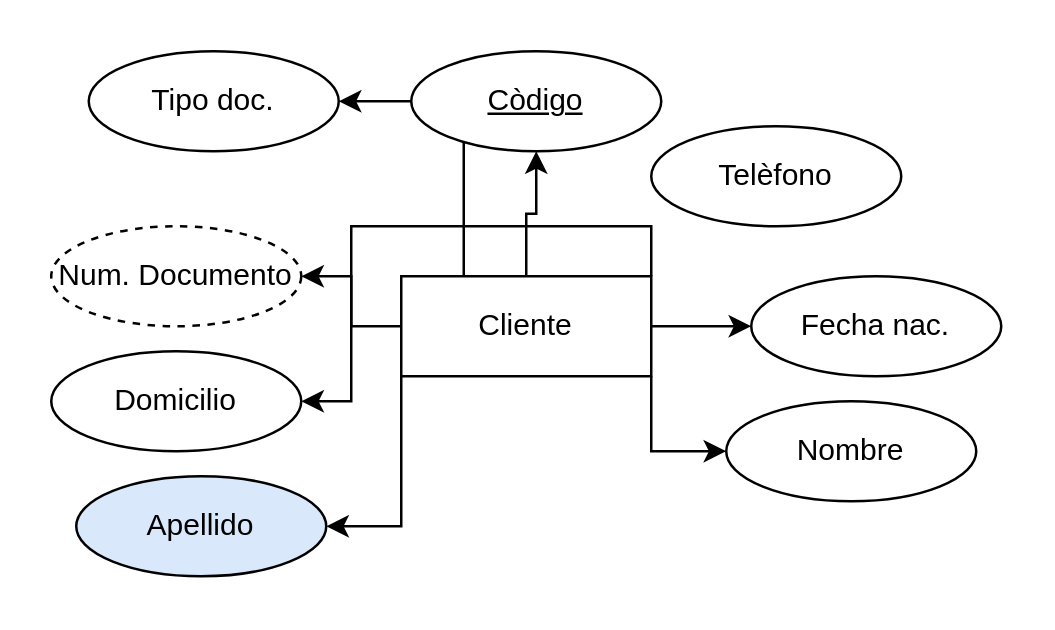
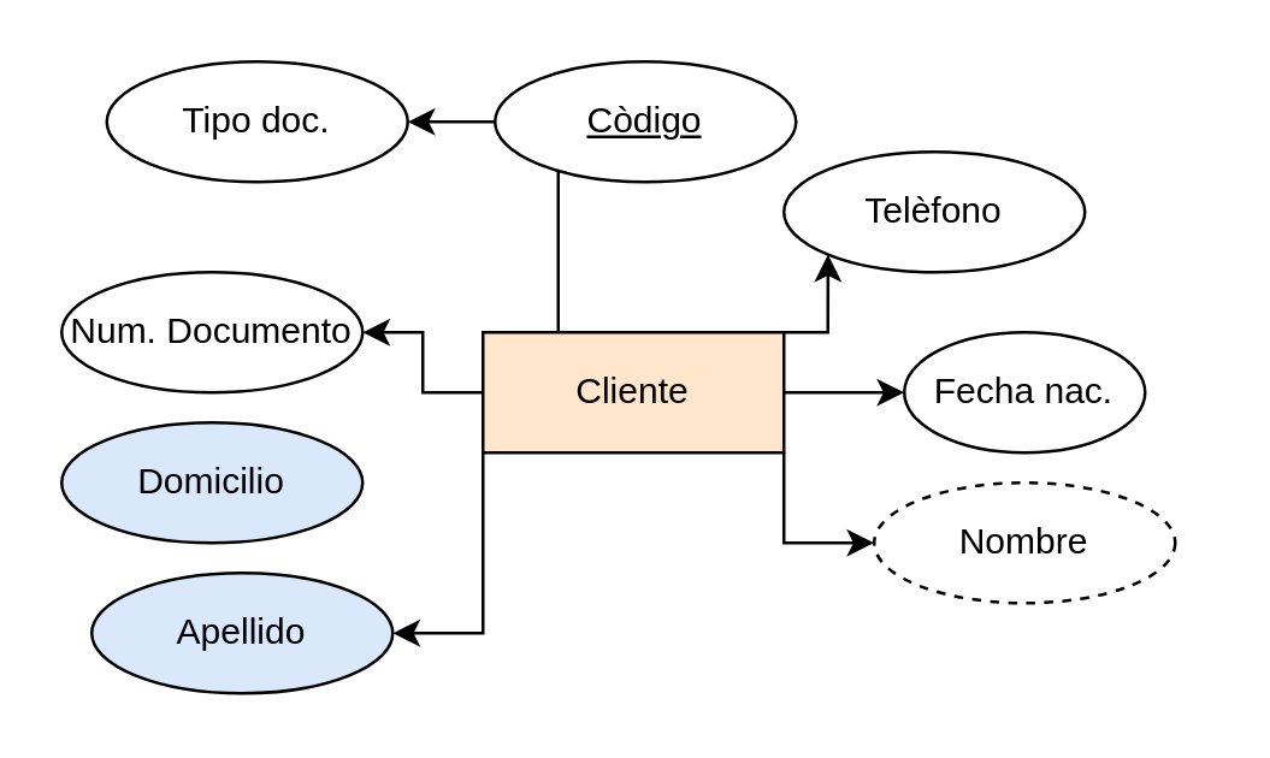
- <mxCell id="2" style="edgeStyle=orthogonalEdgeStyle;rounded=0;orthogonalLoop=1;jettySize=auto;html=1;entryX=0.5;entryY=1;entryDx=0;entryDy=0;" edge="1" parent="1" source="9" target="10"><mxGeometry relative="1" as="geometry" /></mxCell>
- <mxCell id="6" style="edgeStyle=orthogonalEdgeStyle;rounded=0;orthogonalLoop=1;jettySize=auto;html=1;exitX=1;exitY=0;exitDx=0;exitDy=0;" edge="1" parent="1" source="9" target="15"><mxGeometry relative="1" as="geometry" /></mxCell>
+ <mxCell id="6" style="edgeStyle=orthogonalEdgeStyle;rounded=0;orthogonalLoop=1;jettySize=auto;html=1;exitX=1;exitY=0;exitDx=0;exitDy=0;entryX=0;entryY=1;entryDx=0;entryDy=0;" edge="1" parent="1" source="9" target="16"><mxGeometry relative="1" as="geometry" /></mxCell>
- <mxCell id="12" value="Num. Documento" style="ellipse;whiteSpace=wrap;html=1;align=center;dashed=1;" vertex="1" parent="1"><mxGeometry x="20" y="90" width="100" height="40" as="geometry" /></mxCell>
+ <mxCell id="12" value="Num. Documento" style="ellipse;whiteSpace=wrap;html=1;align=center;" vertex="1" parent="1"><mxGeometry x="20" y="90" width="100" height="40" as="geometry" /></mxCell>
- <mxCell id="9" value="&lt;div&gt;Cliente&lt;/div&gt;" style="whiteSpace=wrap;html=1;align=center;labelPosition=center;verticalLabelPosition=middle;verticalAlign=middle;" vertex="1" parent="1"><mxGeometry x="160" y="110" width="100" height="40" as="geometry" /></mxCell>
+ <mxCell id="9" value="&lt;div&gt;Cliente&lt;/div&gt;" style="whiteSpace=wrap;html=1;align=center;labelPosition=center;verticalLabelPosition=middle;verticalAlign=middle;fillColor=#ffe6cc;" vertex="1" parent="1"><mxGeometry x="160" y="110" width="100" height="40" as="geometry" /></mxCell>
- <mxCell id="17" value="Fecha nac." style="ellipse;whiteSpace=wrap;html=1;align=center;" vertex="1" parent="1"><mxGeometry x="300" y="110" width="100" height="40" as="geometry" /></mxCell>
+ <mxCell id="17" value="Fecha nac." style="ellipse;whiteSpace=wrap;html=1;align=center;" vertex="1" parent="1"><mxGeometry x="300" y="110" width="80" height="40" as="geometry" /></mxCell>
- <mxCell id="15" value="&lt;div&gt;Domicilio&lt;/div&gt;" style="ellipse;whiteSpace=wrap;html=1;align=center;" vertex="1" parent="1"><mxGeometry x="20" y="140" width="100" height="40" as="geometry" /></mxCell>
+ <mxCell id="15" value="&lt;div&gt;Domicilio&lt;/div&gt;" style="ellipse;whiteSpace=wrap;html=1;align=center;fillColor=#dae8fc;" vertex="1" parent="1"><mxGeometry x="20" y="140" width="100" height="40" as="geometry" /></mxCell>
- <mxCell id="13" value="&lt;div&gt;Nombre&lt;br&gt;&lt;/div&gt;" style="ellipse;whiteSpace=wrap;html=1;align=center;" vertex="1" parent="1"><mxGeometry x="290" y="160" width="100" height="40" as="geometry" /></mxCell>
+ <mxCell id="13" value="&lt;div&gt;Nombre&lt;br&gt;&lt;/div&gt;" style="ellipse;whiteSpace=wrap;html=1;align=center;dashed=1;" vertex="1" parent="1"><mxGeometry x="290" y="160" width="100" height="40" as="geometry" /></mxCell>
